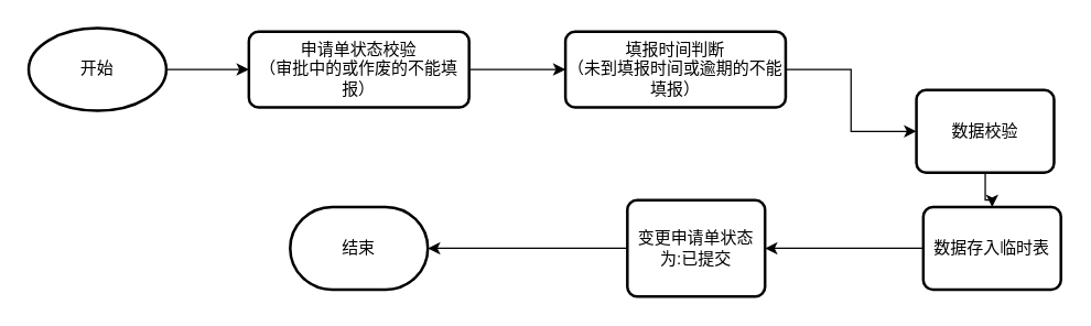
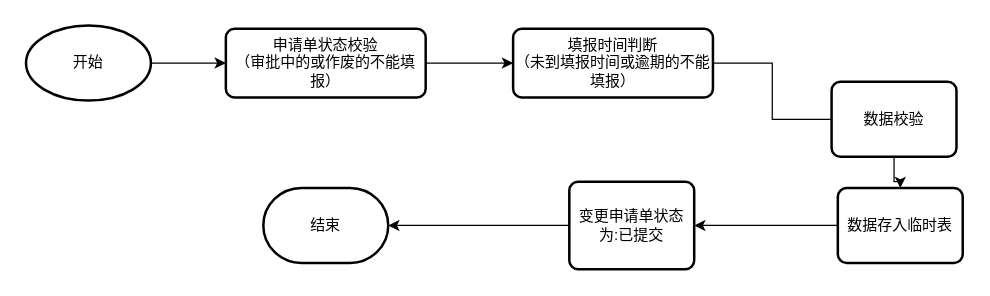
- <mxCell id="6" value="" style="edgeStyle=orthogonalEdgeStyle;rounded=0;orthogonalLoop=1;jettySize=auto;html=1;" edge="1" parent="1" source="7" target="9"><mxGeometry relative="1" as="geometry" /></mxCell>
+ <mxCell id="6" value="" style="edgeStyle=orthogonalEdgeStyle;rounded=0;orthogonalLoop=1;jettySize=auto;html=1;endArrow=none;" edge="1" parent="1" source="7" target="9"><mxGeometry relative="1" as="geometry" /></mxCell>
